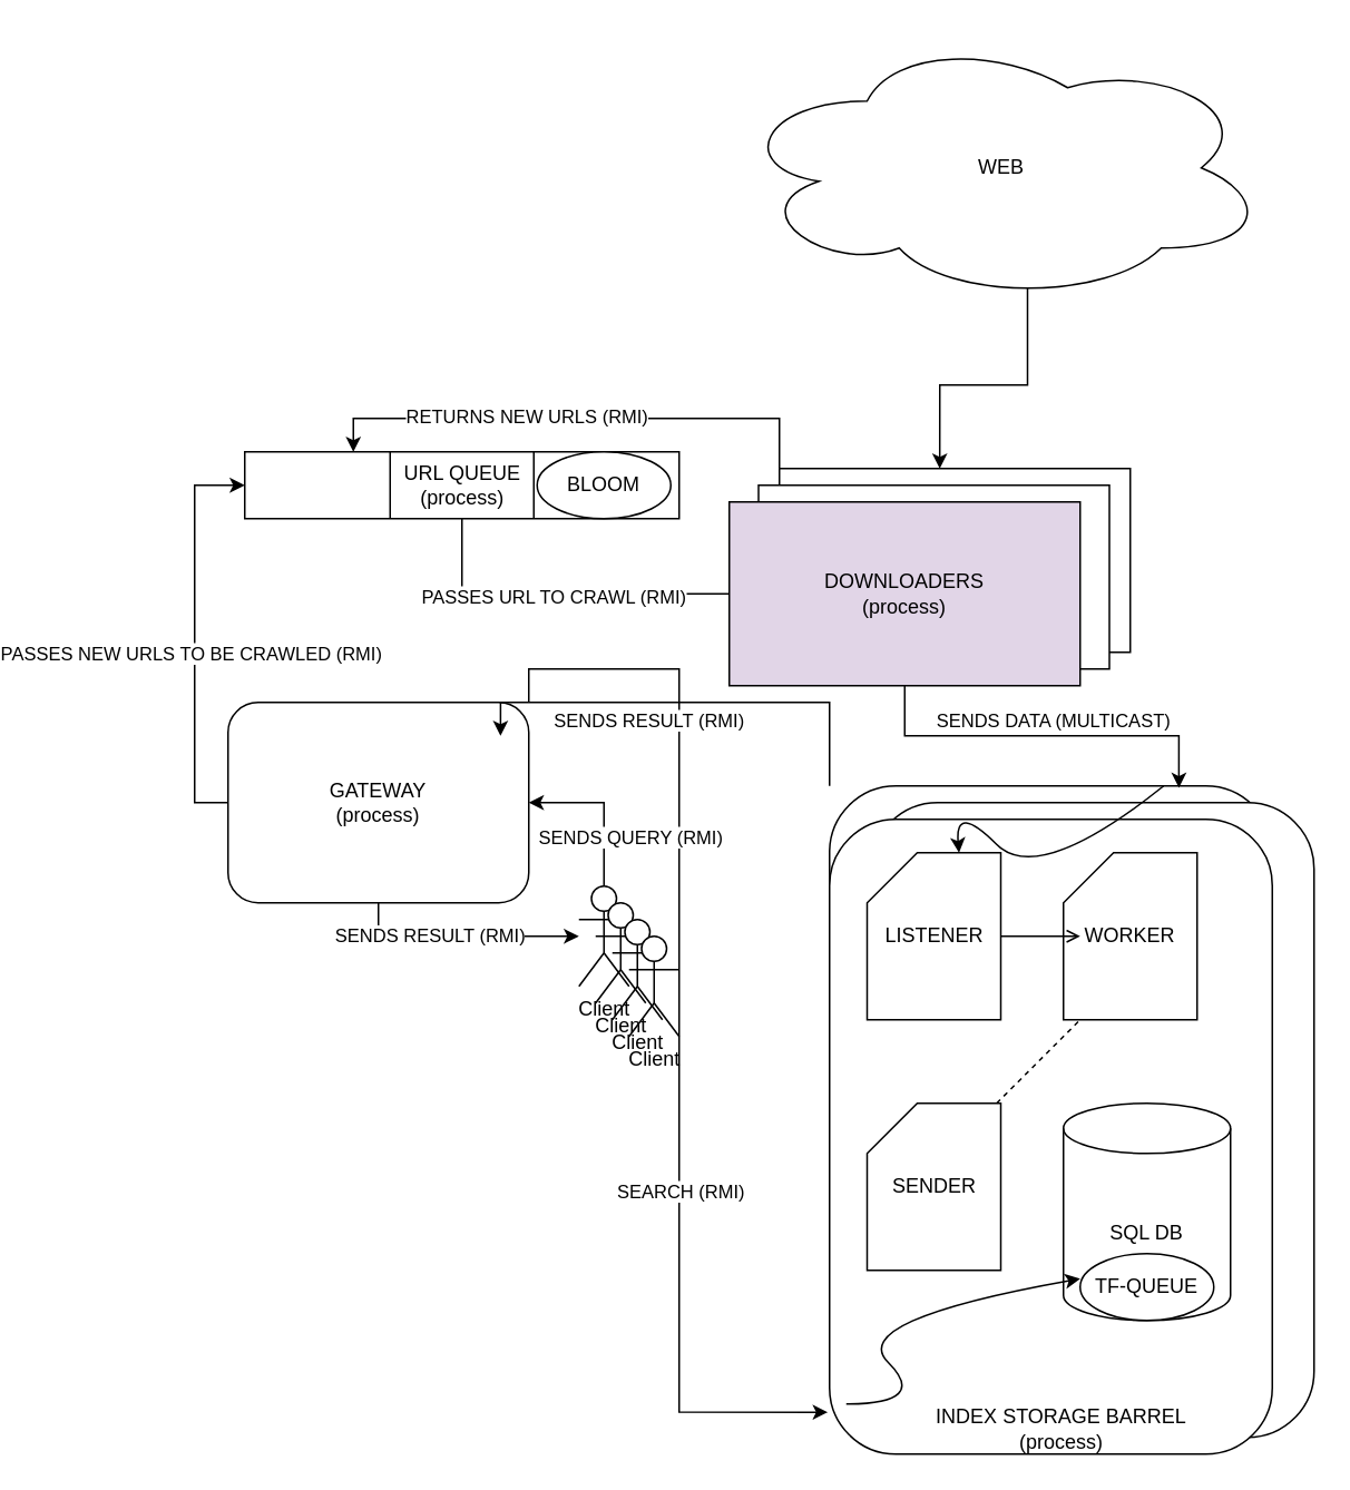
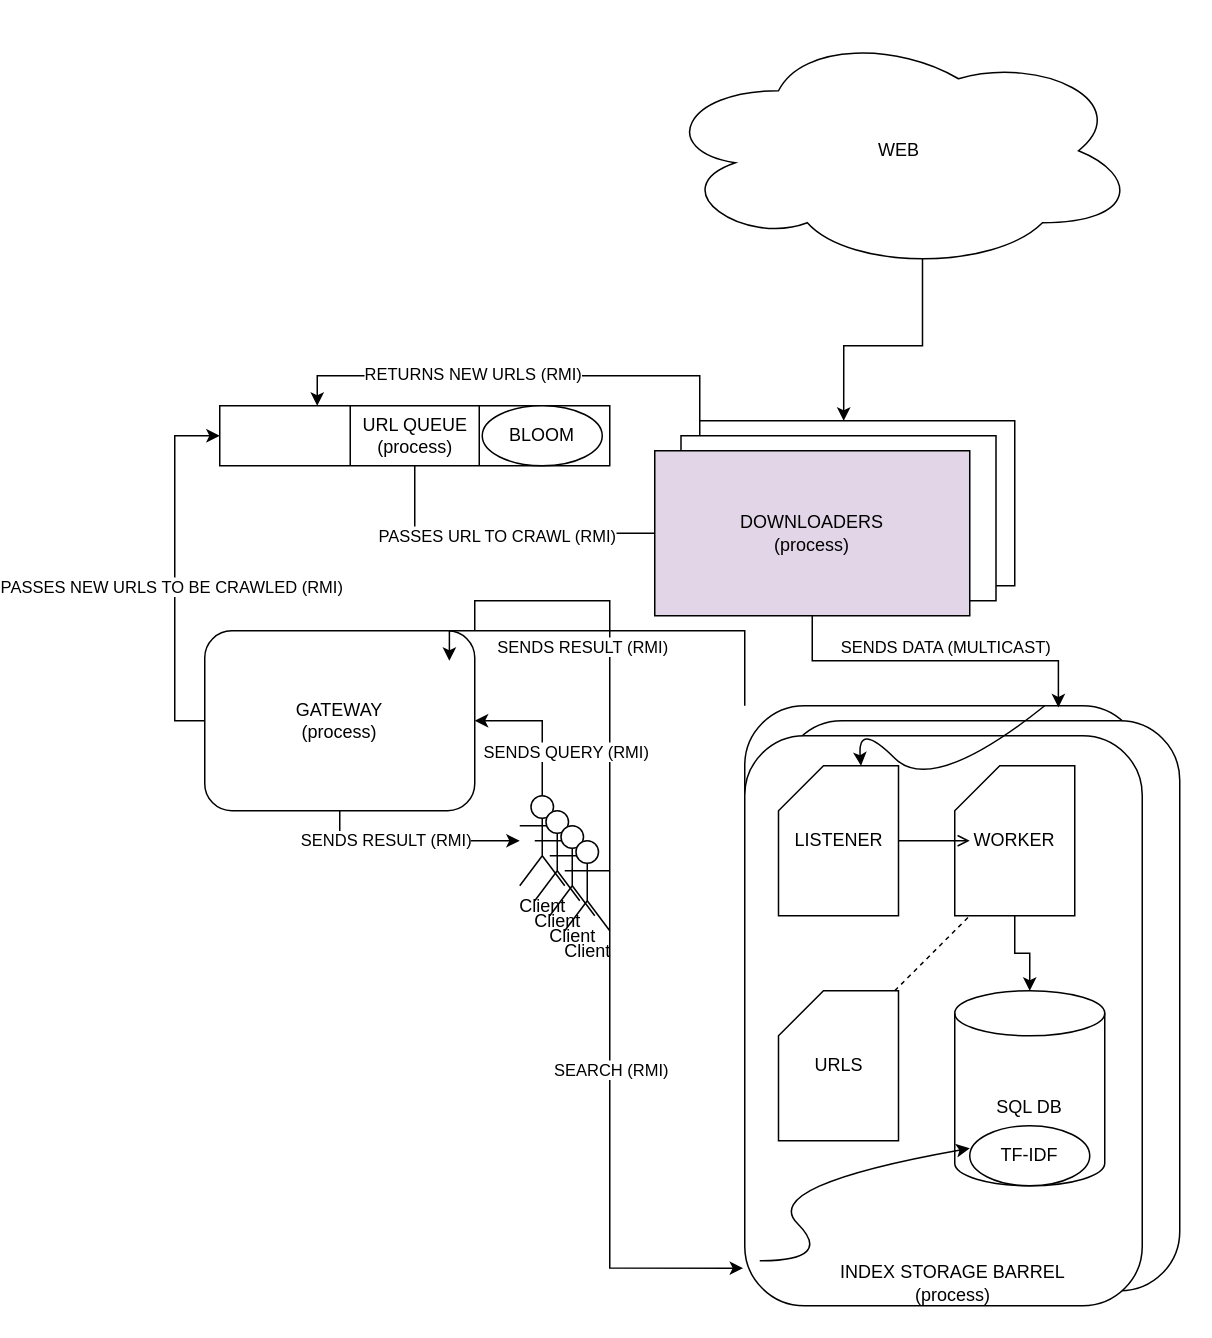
+ <mxCell id="39" style="edgeStyle=orthogonalEdgeStyle;rounded=0;orthogonalLoop=1;jettySize=auto;html=1;exitX=0.5;exitY=1;exitDx=0;exitDy=0;exitPerimeter=0;entryX=0.5;entryY=0;entryDx=0;entryDy=0;entryPerimeter=0;" parent="1" source="33" target="38" edge="1"><mxGeometry relative="1" as="geometry" /></mxCell>
- <mxCell id="34" value="SENDER" style="shape=card;whiteSpace=wrap;html=1;" parent="1" vertex="1"><mxGeometry x="402.5" y="660" width="80" height="100" as="geometry" /></mxCell>
+ <mxCell id="34" value="URLS" style="shape=card;whiteSpace=wrap;html=1;" parent="1" vertex="1"><mxGeometry x="402.5" y="660" width="80" height="100" as="geometry" /></mxCell>
- <mxCell id="41" value="TF-QUEUE" style="ellipse;whiteSpace=wrap;html=1;" parent="1" vertex="1"><mxGeometry x="530" y="750" width="80" height="40" as="geometry" /></mxCell>
+ <mxCell id="41" value="TF-IDF" style="ellipse;whiteSpace=wrap;html=1;" parent="1" vertex="1"><mxGeometry x="530" y="750" width="80" height="40" as="geometry" /></mxCell>
